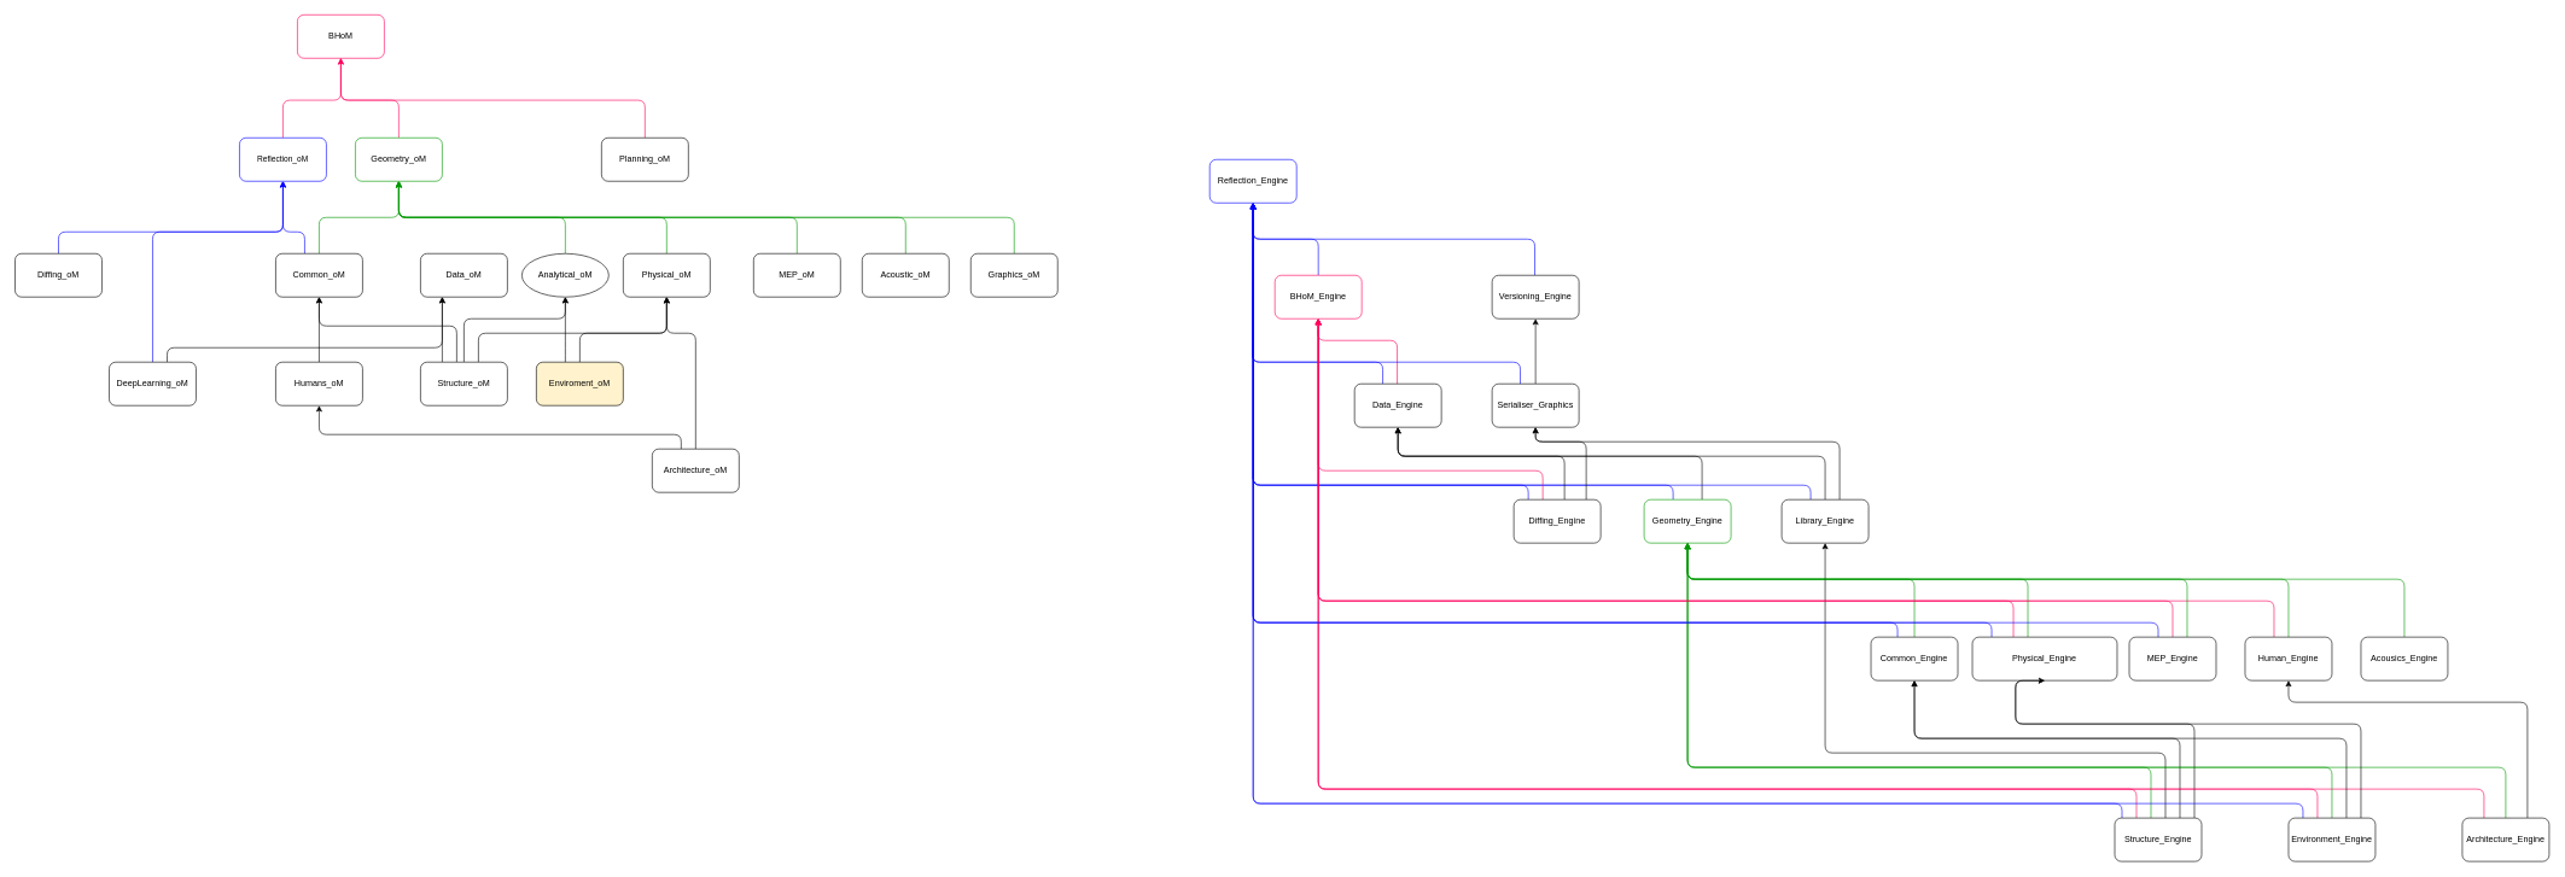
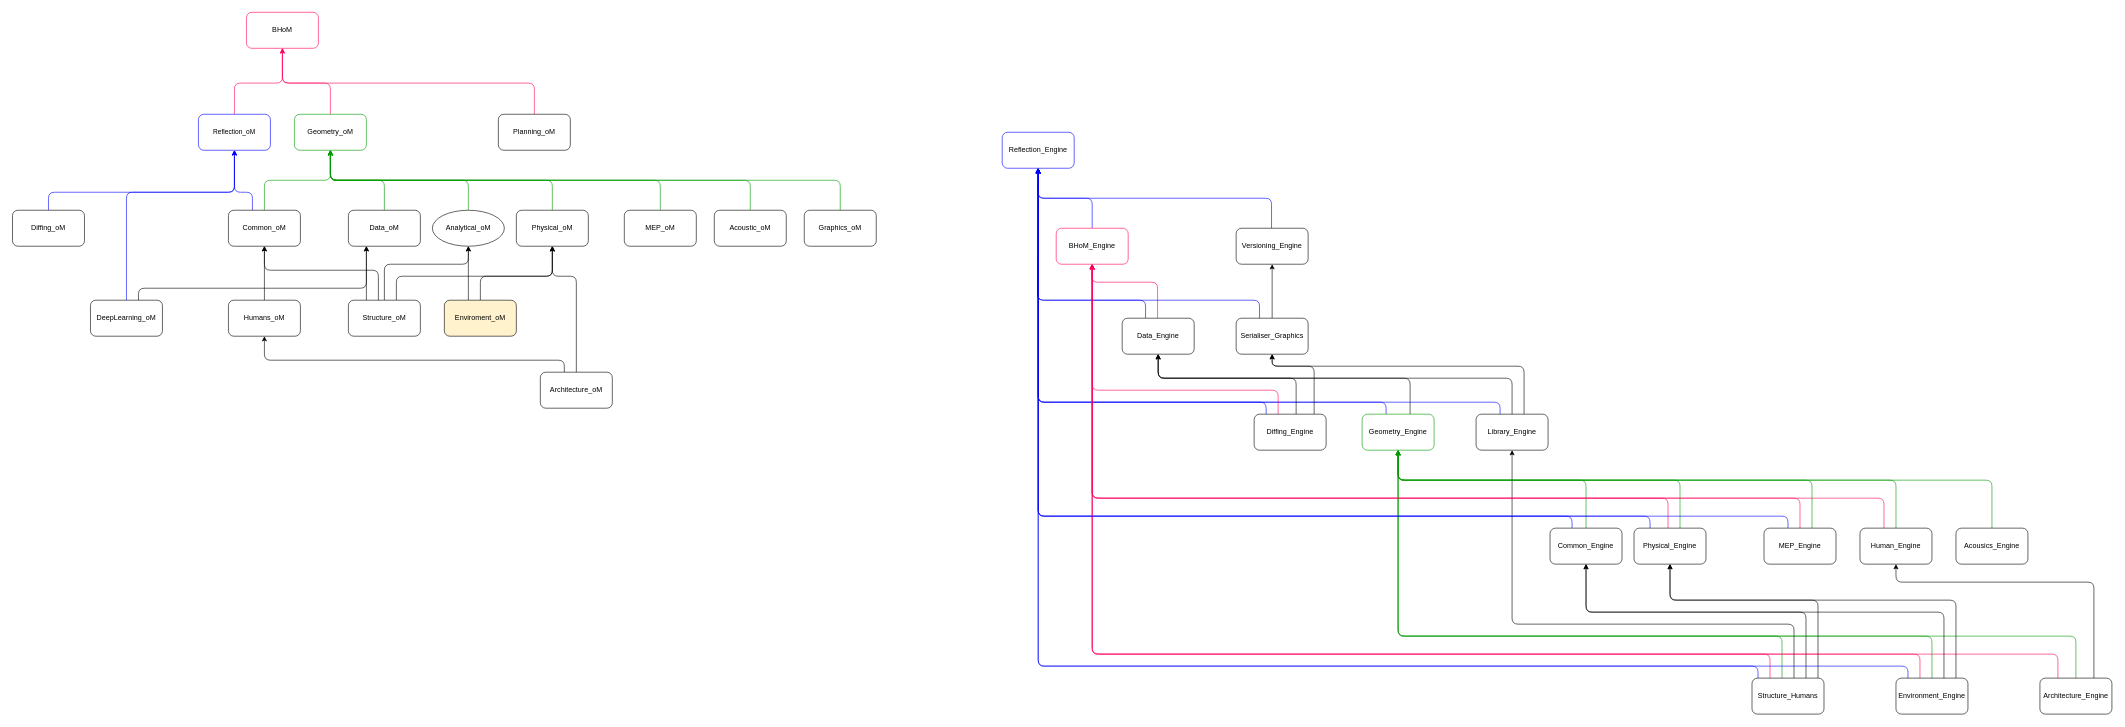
+ <mxCell id="21" style="rounded=1;orthogonalLoop=1;jettySize=auto;html=1;entryX=0.5;entryY=1;entryDx=0;entryDy=0;edgeStyle=orthogonalEdgeStyle;fontSize=12;strokeColor=#009900;fillColor=#ffffff;" parent="1" source="22" target="11" edge="1"><mxGeometry relative="1" as="geometry" /></mxCell>
- <mxCell id="86" value="Physical_Engine" style="rounded=1;whiteSpace=wrap;html=1;" parent="1" vertex="1"><mxGeometry x="2723.29" y="880" width="200" height="60" as="geometry" /></mxCell>
+ <mxCell id="86" value="Physical_Engine" style="rounded=1;whiteSpace=wrap;html=1;" parent="1" vertex="1"><mxGeometry x="2723.29" y="880" width="120" height="60" as="geometry" /></mxCell>
- <mxCell id="82" value="Structure_Engine" style="rounded=1;whiteSpace=wrap;html=1;" parent="1" vertex="1"><mxGeometry x="2920" y="1130" width="120" height="60" as="geometry" /></mxCell>
+ <mxCell id="82" value="Structure_Humans" style="rounded=1;whiteSpace=wrap;html=1;" parent="1" vertex="1"><mxGeometry x="2920" y="1130" width="120" height="60" as="geometry" /></mxCell>
